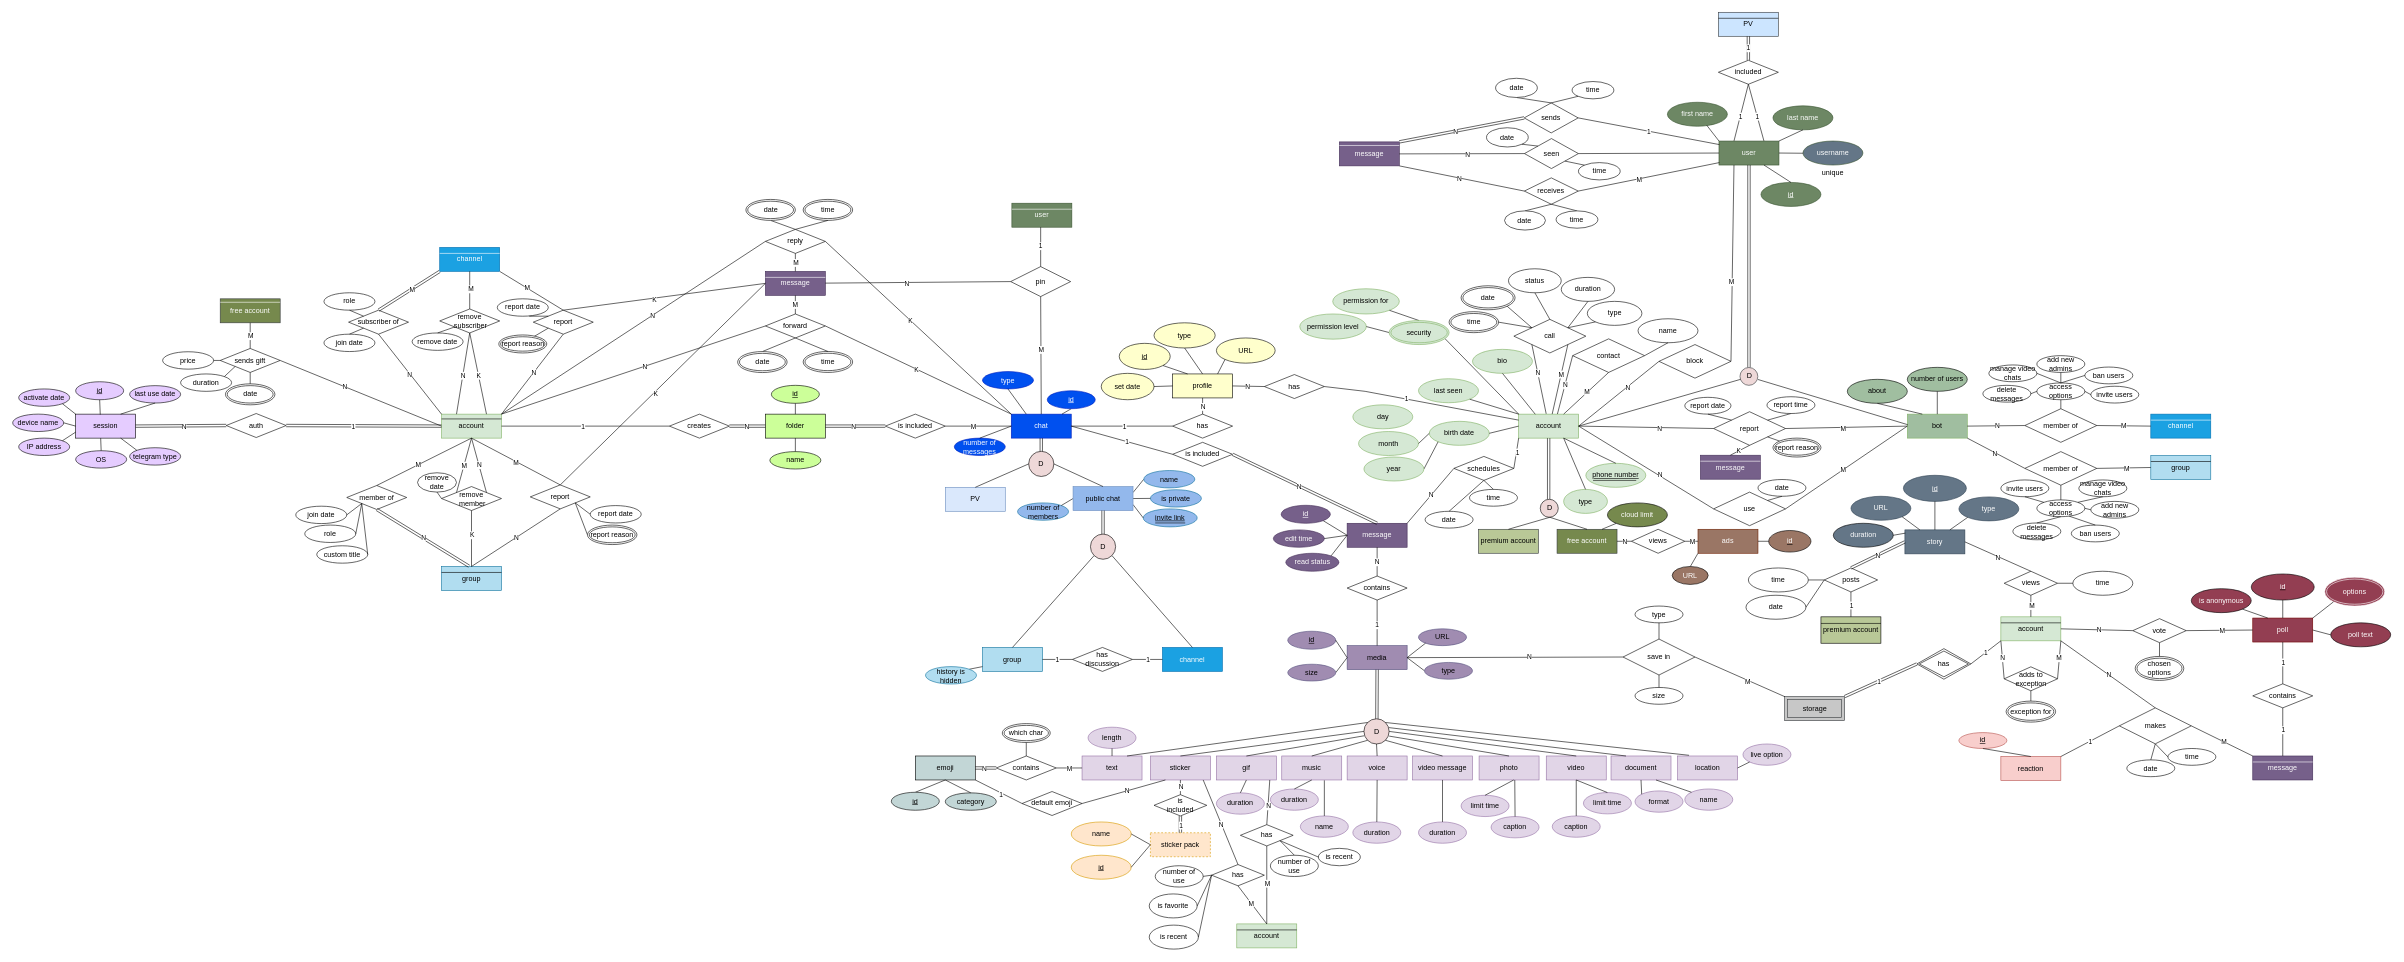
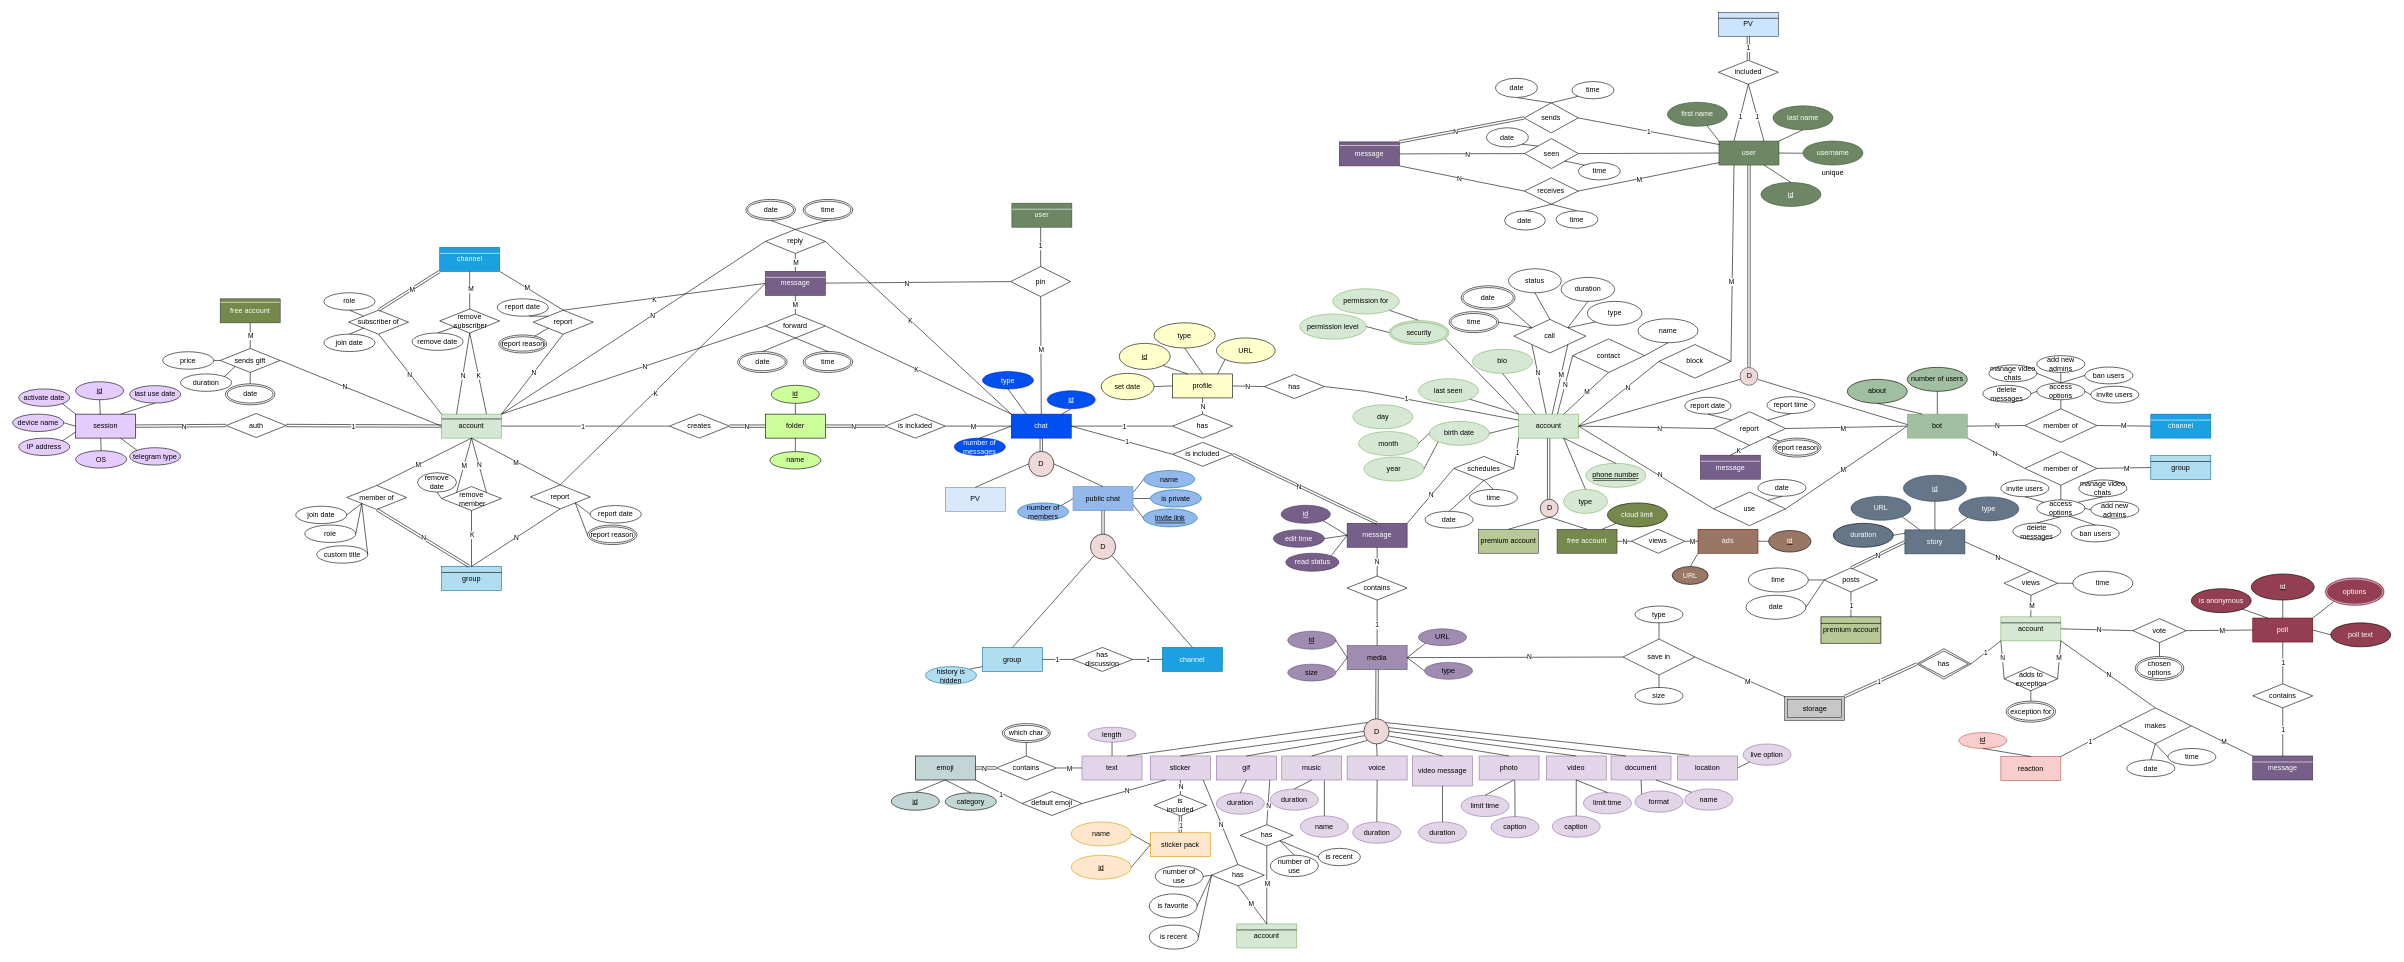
- <mxCell id="315" value="username" style="ellipse;whiteSpace=wrap;html=1;align=center;fillColor=#647687;fontColor=#ffffff;strokeColor=#3A5431;" parent="1" vertex="1"><mxGeometry x="3005" y="234.67" width="100" height="40" as="geometry" /></mxCell>
+ <mxCell id="315" value="username" style="ellipse;whiteSpace=wrap;html=1;align=center;fillColor=#6d8764;fontColor=#ffffff;strokeColor=#3A5431;" parent="1" vertex="1"><mxGeometry x="3005" y="234.67" width="100" height="40" as="geometry" /></mxCell>
- <mxCell id="140" value="length" style="ellipse;whiteSpace=wrap;html=1;align=center;fillColor=#e1d5e7;strokeColor=#9673a6;" parent="1" vertex="1"><mxGeometry x="1813" y="1212" width="80" height="35.5" as="geometry" /></mxCell>
+ <mxCell id="140" value="length" style="ellipse;whiteSpace=wrap;html=1;align=center;fillColor=#e1d5e7;strokeColor=#9673a6;" parent="1" vertex="1"><mxGeometry x="1813" y="1212" width="80" height="25" as="geometry" /></mxCell>
- <mxCell id="53" value="video message" style="whiteSpace=wrap;html=1;align=center;fillColor=#e1d5e7;strokeColor=#9673a6;" parent="1" vertex="1"><mxGeometry x="2354" y="1260" width="100" height="40" as="geometry" /></mxCell>
+ <mxCell id="53" value="video message" style="whiteSpace=wrap;html=1;align=center;fillColor=#e1d5e7;strokeColor=#9673a6;" parent="1" vertex="1"><mxGeometry x="2354" y="1260" width="100" height="50" as="geometry" /></mxCell>
- <mxCell id="80" value="sticker pack" style="whiteSpace=wrap;html=1;align=center;fillColor=#ffe6cc;strokeColor=#d79b00;dashed=1;" parent="1" vertex="1"><mxGeometry x="1917" y="1388" width="100" height="40" as="geometry" /></mxCell>
+ <mxCell id="80" value="sticker pack" style="whiteSpace=wrap;html=1;align=center;fillColor=#ffe6cc;strokeColor=#d79b00;" parent="1" vertex="1"><mxGeometry x="1917" y="1388" width="100" height="40" as="geometry" /></mxCell>
